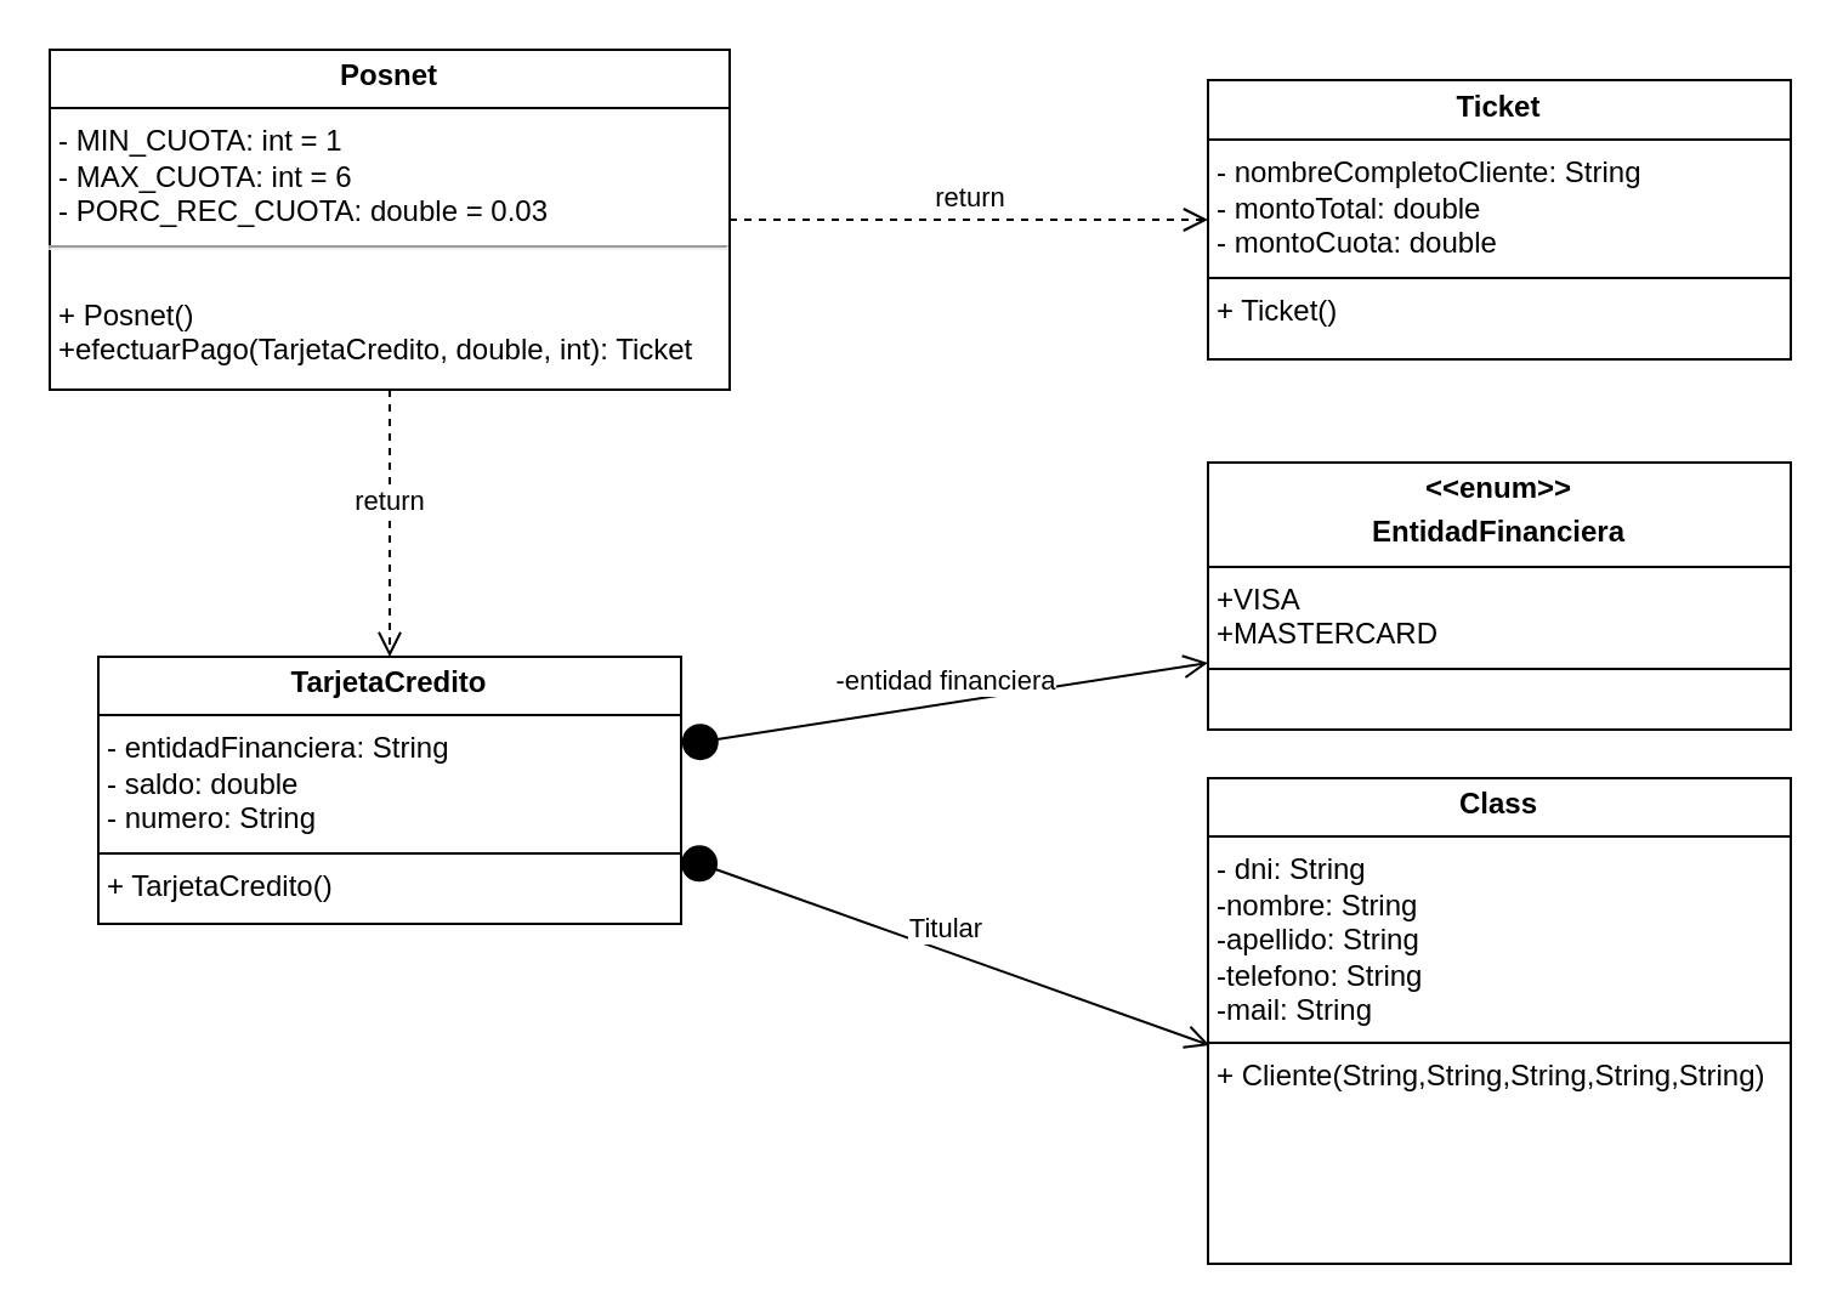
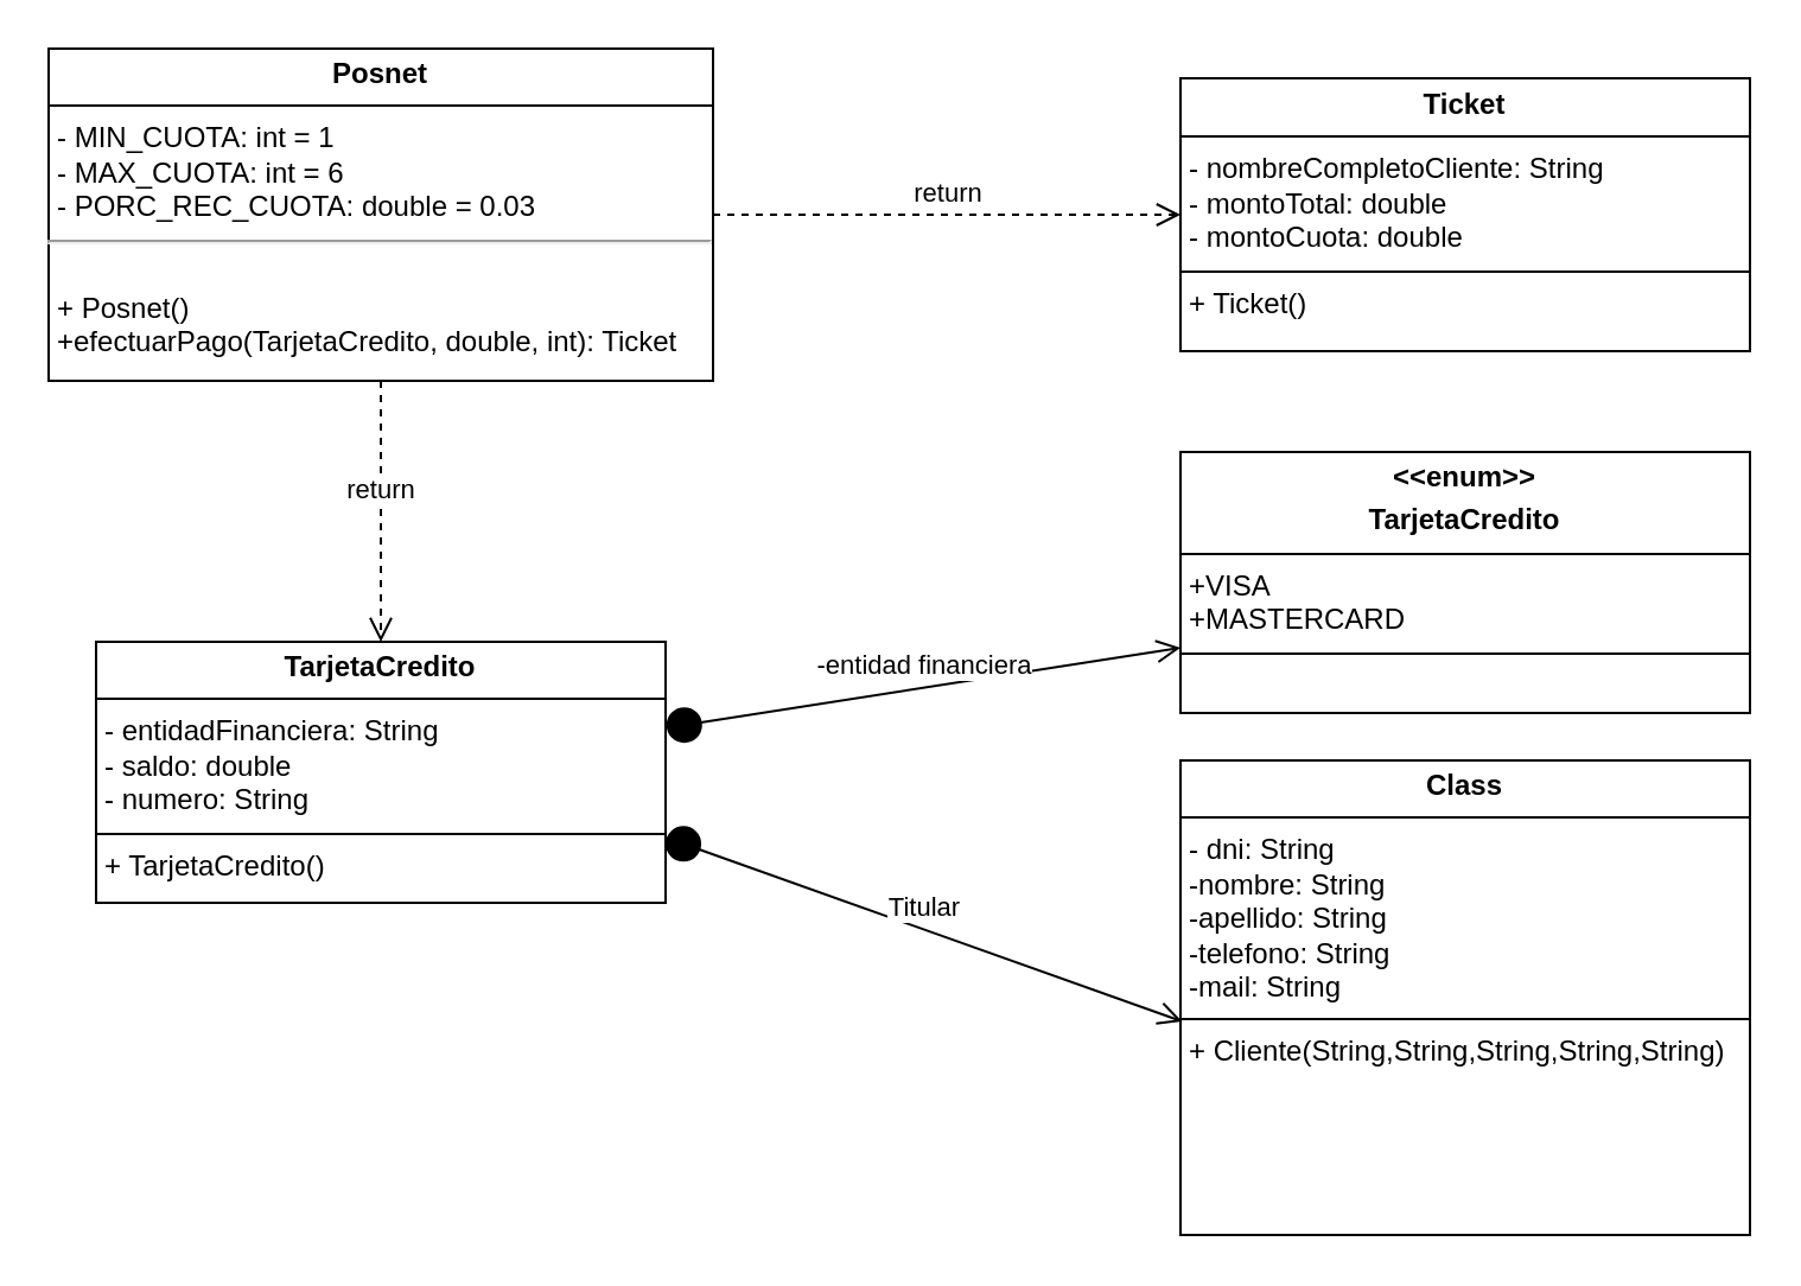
- <mxCell id="4" value="&lt;p style=&quot;margin:0px;margin-top:4px;text-align:center;&quot;&gt;&lt;b&gt;&amp;lt;&amp;lt;enum&amp;gt;&amp;gt;&lt;/b&gt;&lt;/p&gt;&lt;p style=&quot;margin:0px;margin-top:4px;text-align:center;&quot;&gt;&lt;b&gt;EntidadFinanciera&lt;/b&gt;&lt;/p&gt;&lt;hr size=&quot;1&quot; style=&quot;border-style:solid;&quot;&gt;&lt;p style=&quot;margin:0px;margin-left:4px;&quot;&gt;+VISA&lt;/p&gt;&lt;p style=&quot;margin:0px;margin-left:4px;&quot;&gt;+MASTERCARD&lt;/p&gt;&lt;hr size=&quot;1&quot; style=&quot;border-style:solid;&quot;&gt;&lt;p style=&quot;margin:0px;margin-left:4px;&quot;&gt;&lt;br&gt;&lt;/p&gt;" style="verticalAlign=top;align=left;overflow=fill;html=1;whiteSpace=wrap;" vertex="1" parent="1"><mxGeometry x="497" y="190" width="240" height="110" as="geometry" /></mxCell>
+ <mxCell id="4" value="&lt;p style=&quot;margin:0px;margin-top:4px;text-align:center;&quot;&gt;&lt;b&gt;&amp;lt;&amp;lt;enum&amp;gt;&amp;gt;&lt;/b&gt;&lt;/p&gt;&lt;p style=&quot;margin:0px;margin-top:4px;text-align:center;&quot;&gt;&lt;b&gt;TarjetaCredito&lt;/b&gt;&lt;/p&gt;&lt;hr size=&quot;1&quot; style=&quot;border-style:solid;&quot;&gt;&lt;p style=&quot;margin:0px;margin-left:4px;&quot;&gt;+VISA&lt;/p&gt;&lt;p style=&quot;margin:0px;margin-left:4px;&quot;&gt;+MASTERCARD&lt;/p&gt;&lt;hr size=&quot;1&quot; style=&quot;border-style:solid;&quot;&gt;&lt;p style=&quot;margin:0px;margin-left:4px;&quot;&gt;&lt;br&gt;&lt;/p&gt;" style="verticalAlign=top;align=left;overflow=fill;html=1;whiteSpace=wrap;" vertex="1" parent="1"><mxGeometry x="497" y="190" width="240" height="110" as="geometry" /></mxCell>
